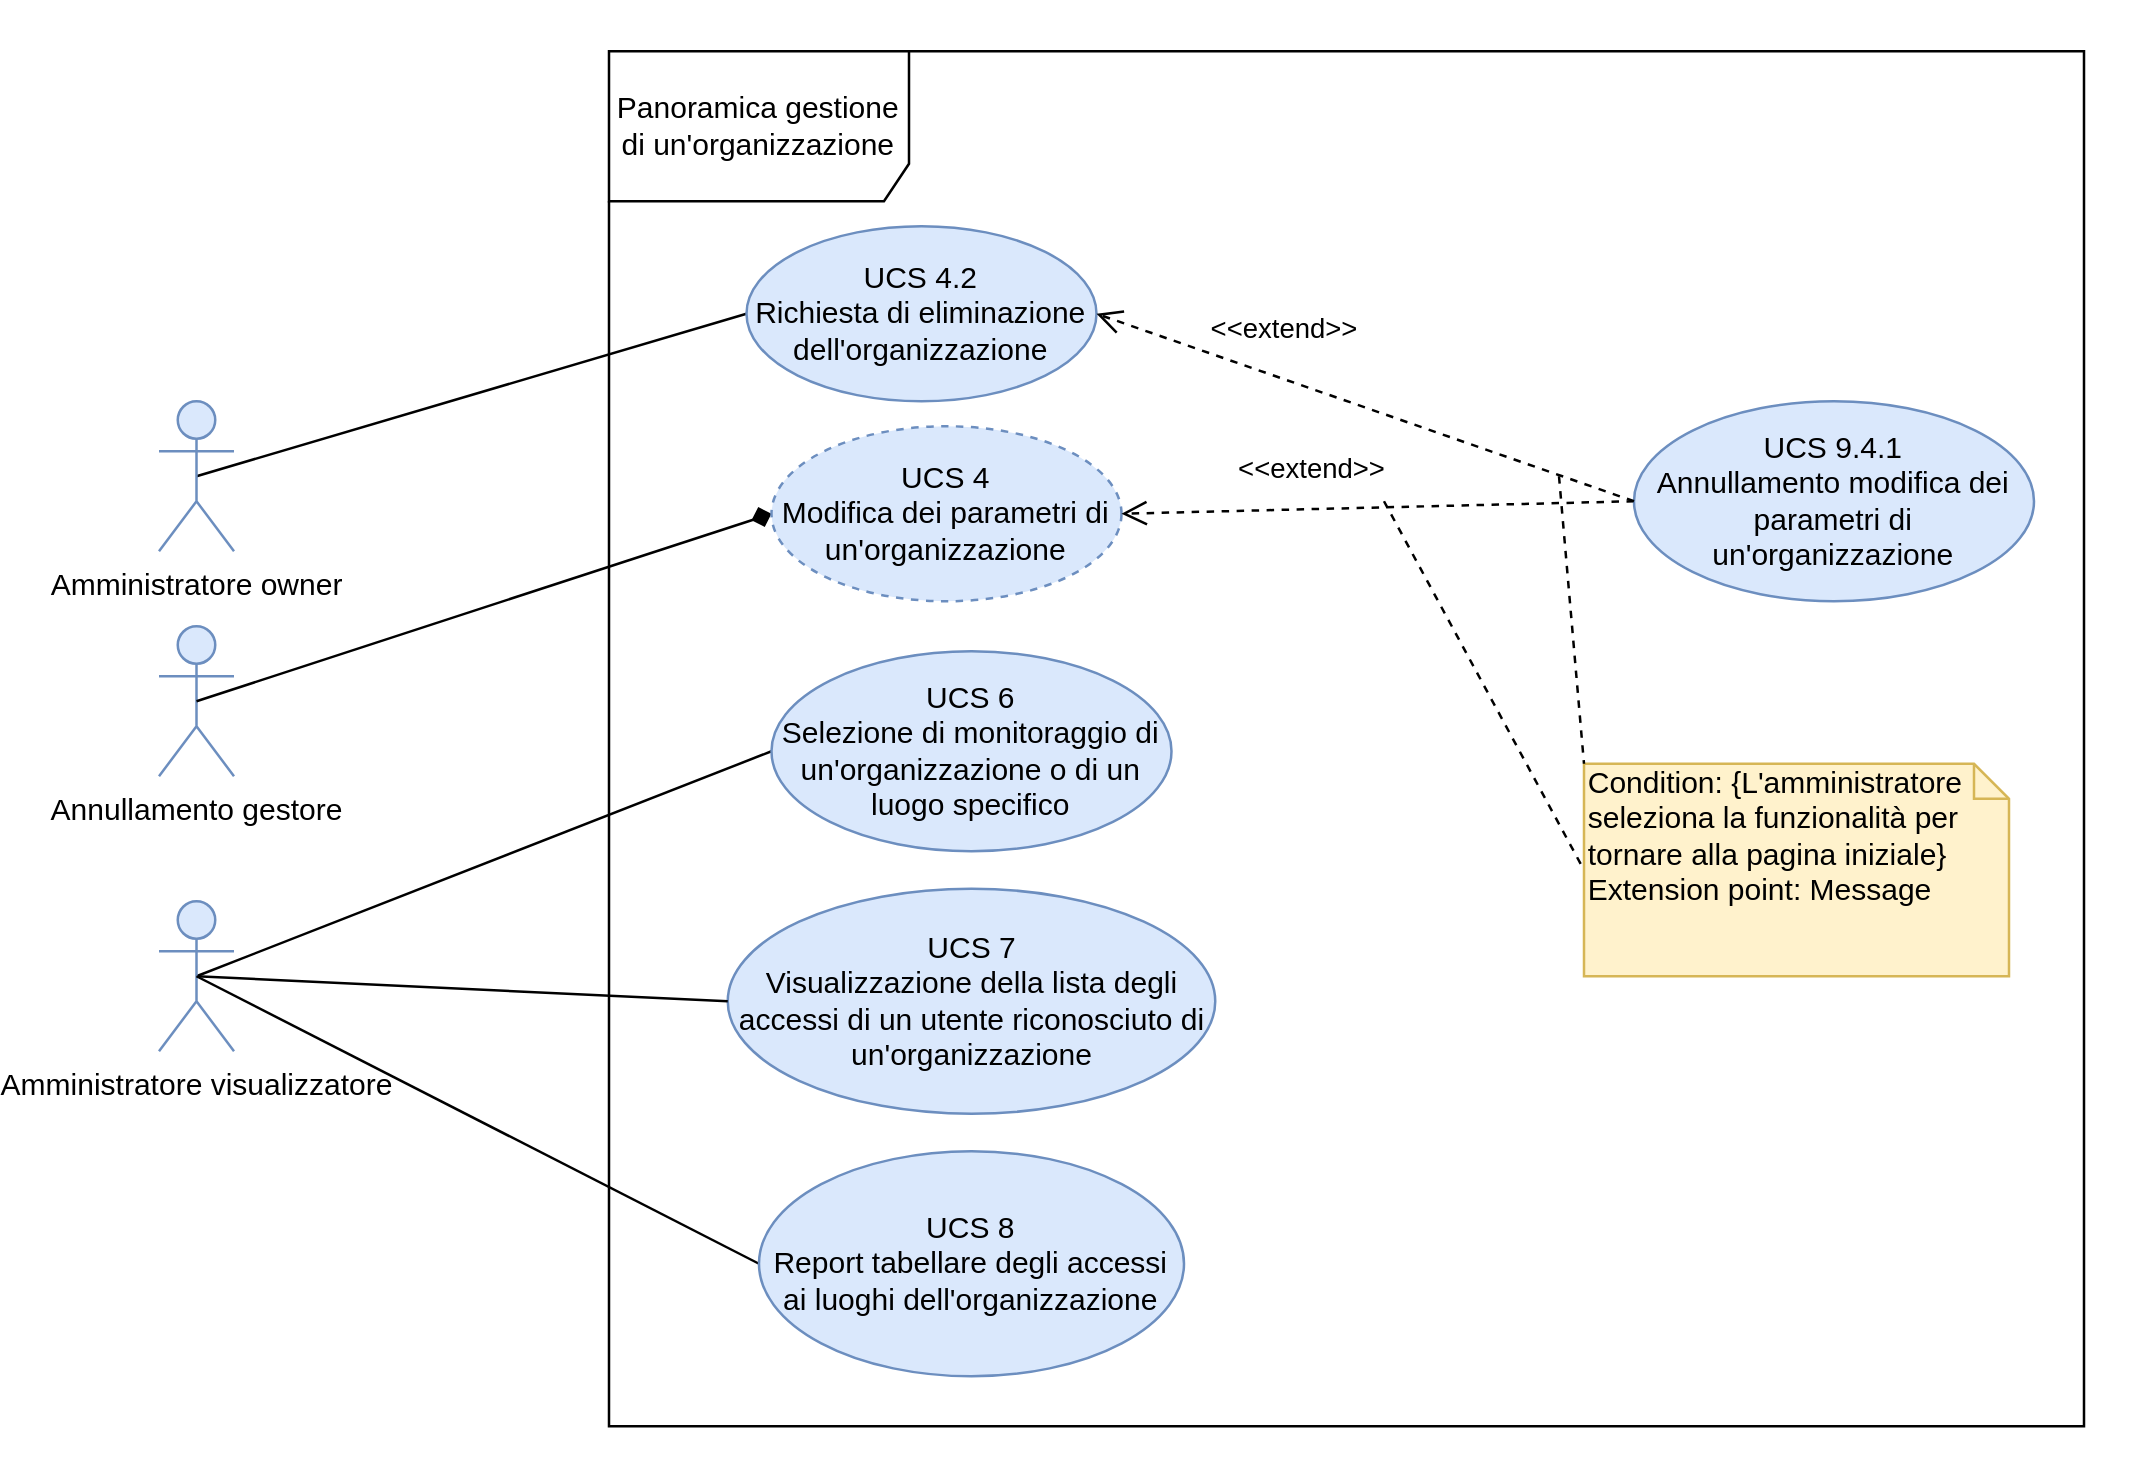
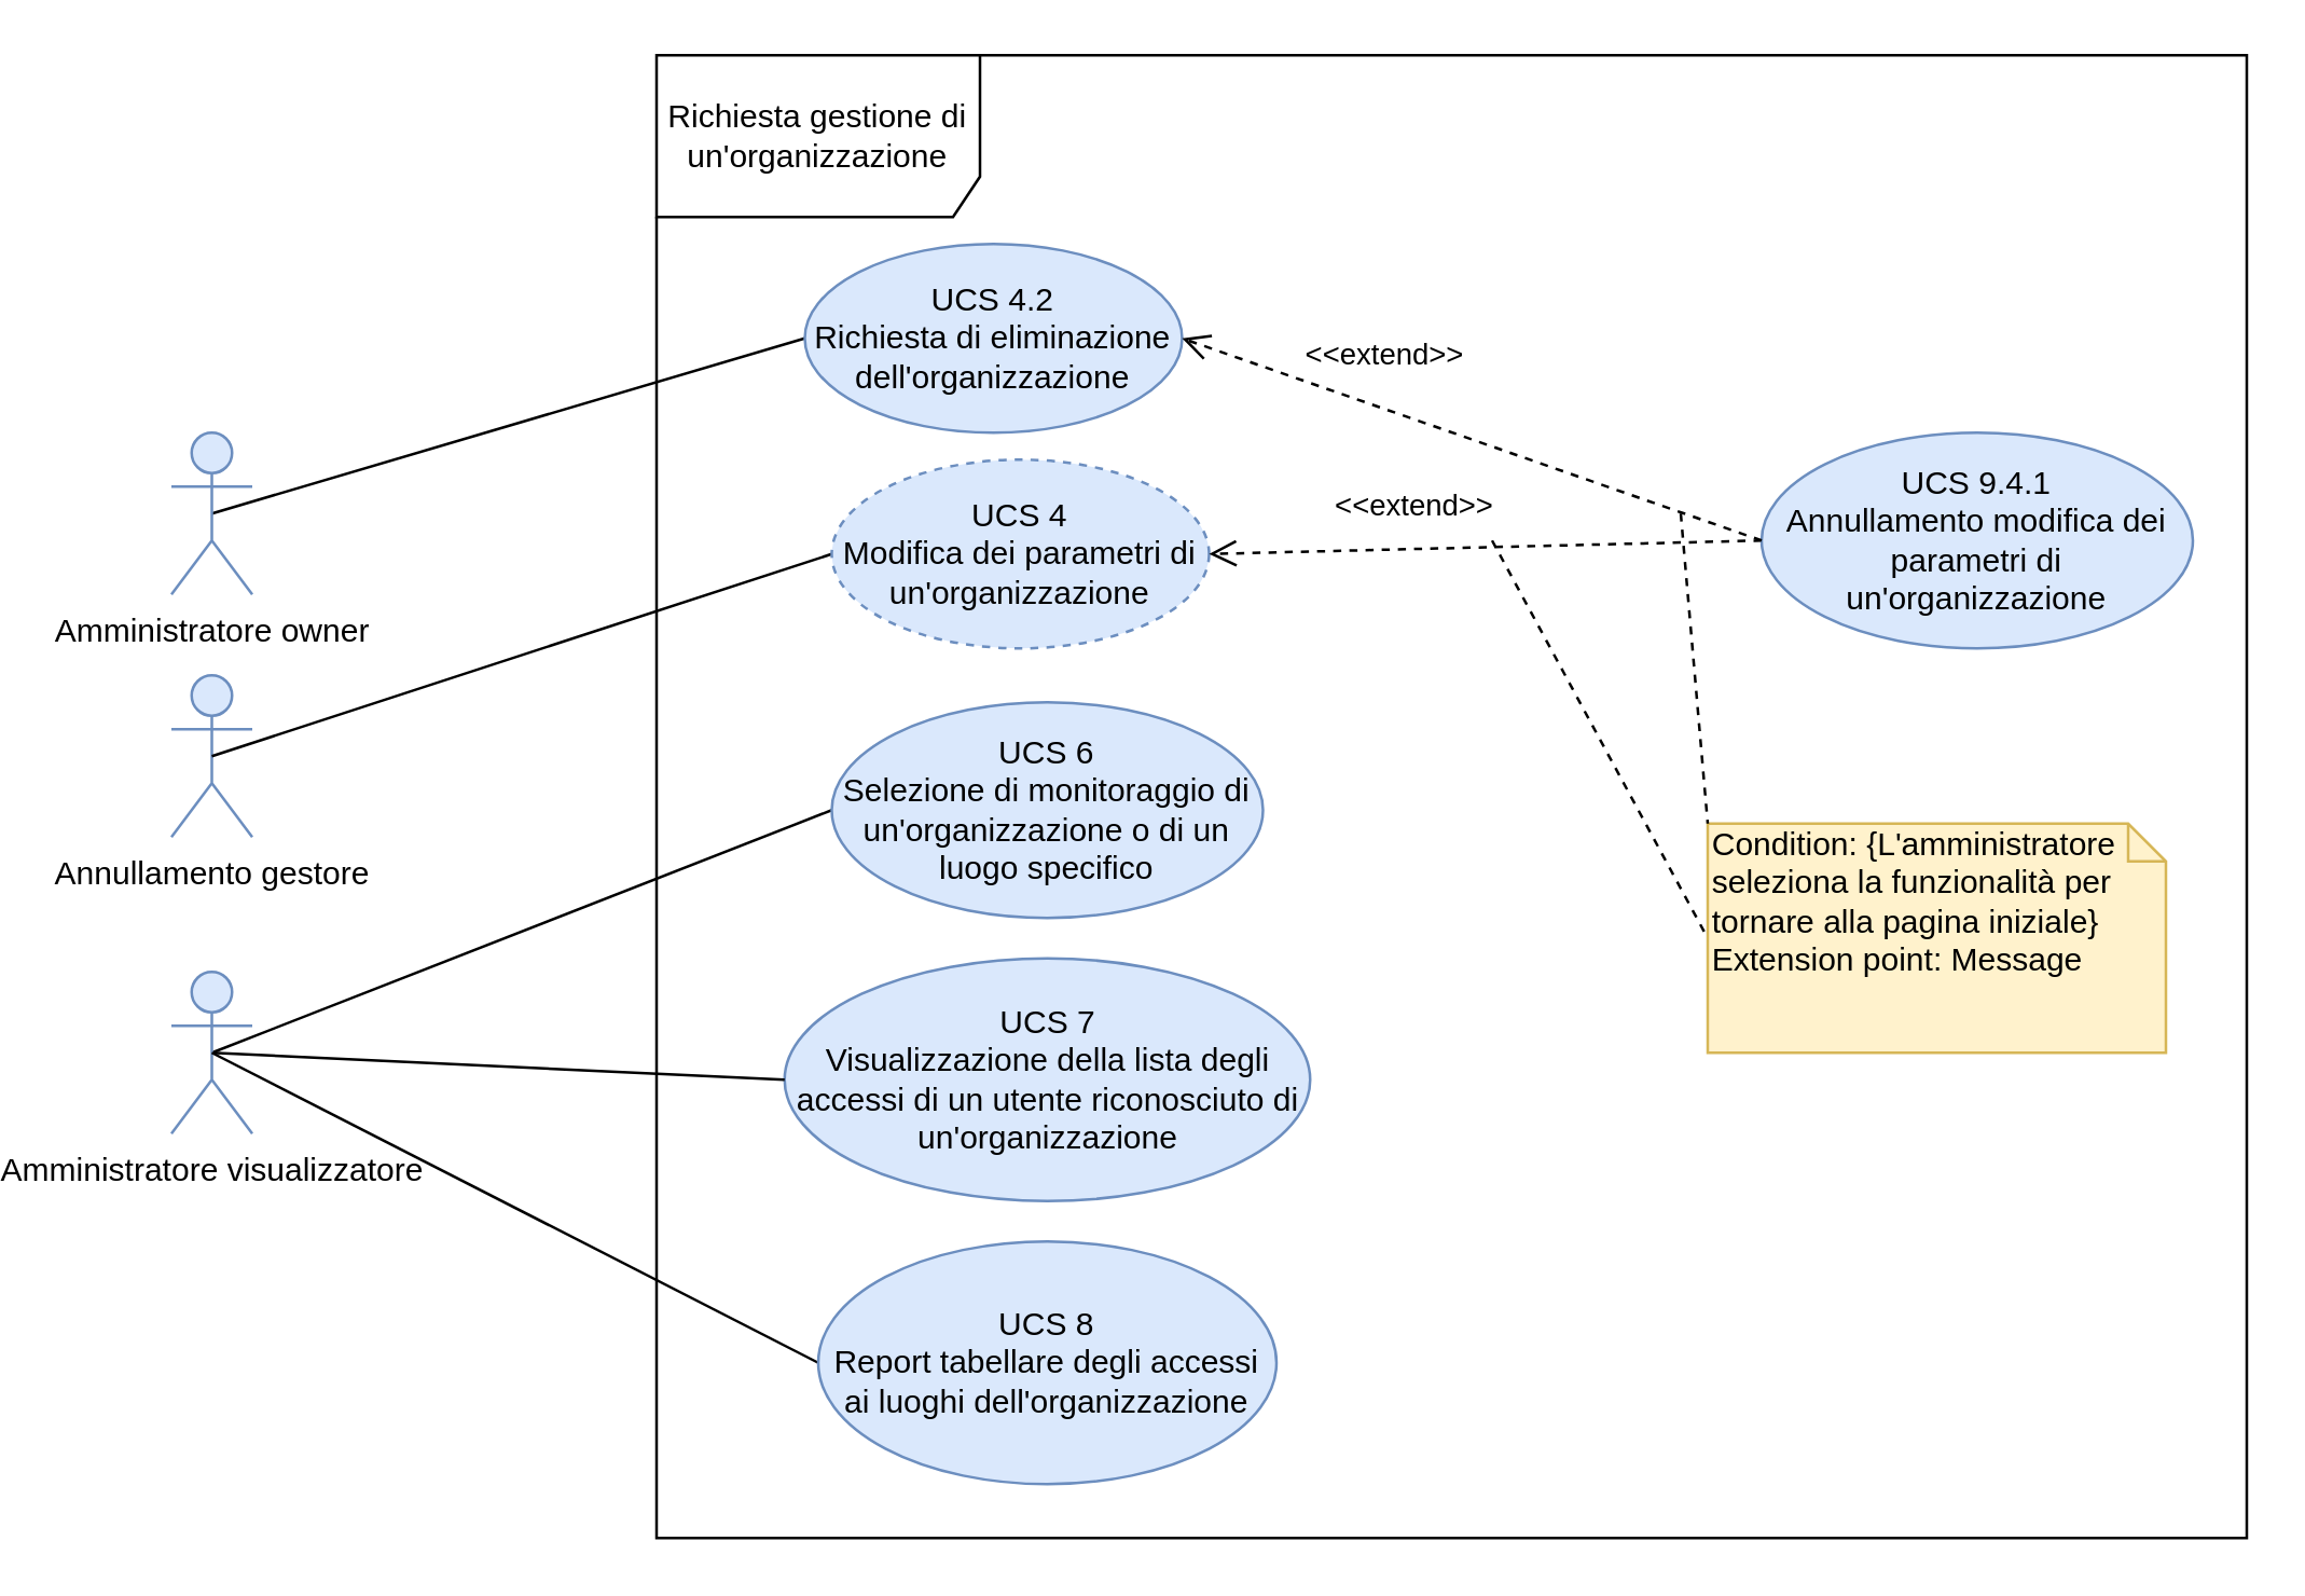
- <mxCell id="3" value="Panoramica gestione di un'organizzazione" style="shape=umlFrame;whiteSpace=wrap;html=1;width=120;height=60;" parent="1" vertex="1"><mxGeometry x="200" y="20" width="590" height="550" as="geometry" /></mxCell>
+ <mxCell id="3" value="Richiesta gestione di un'organizzazione" style="shape=umlFrame;whiteSpace=wrap;html=1;width=120;height=60;" parent="1" vertex="1"><mxGeometry x="200" y="20" width="590" height="550" as="geometry" /></mxCell>
- <mxCell id="4" value="" style="endArrow=diamond;html=1;exitX=0.5;exitY=0.5;exitDx=0;exitDy=0;exitPerimeter=0;entryX=0;entryY=0.5;entryDx=0;entryDy=0;" parent="1" source="2" target="5" edge="1"><mxGeometry width="50" height="50" relative="1" as="geometry"><mxPoint x="85" y="60" as="sourcePoint" /><mxPoint x="260" y="130" as="targetPoint" /></mxGeometry></mxCell>
+ <mxCell id="4" value="" style="endArrow=none;html=1;exitX=0.5;exitY=0.5;exitDx=0;exitDy=0;exitPerimeter=0;entryX=0;entryY=0.5;entryDx=0;entryDy=0;" parent="1" source="2" target="5" edge="1"><mxGeometry width="50" height="50" relative="1" as="geometry"><mxPoint x="85" y="60" as="sourcePoint" /><mxPoint x="260" y="130" as="targetPoint" /></mxGeometry></mxCell>
